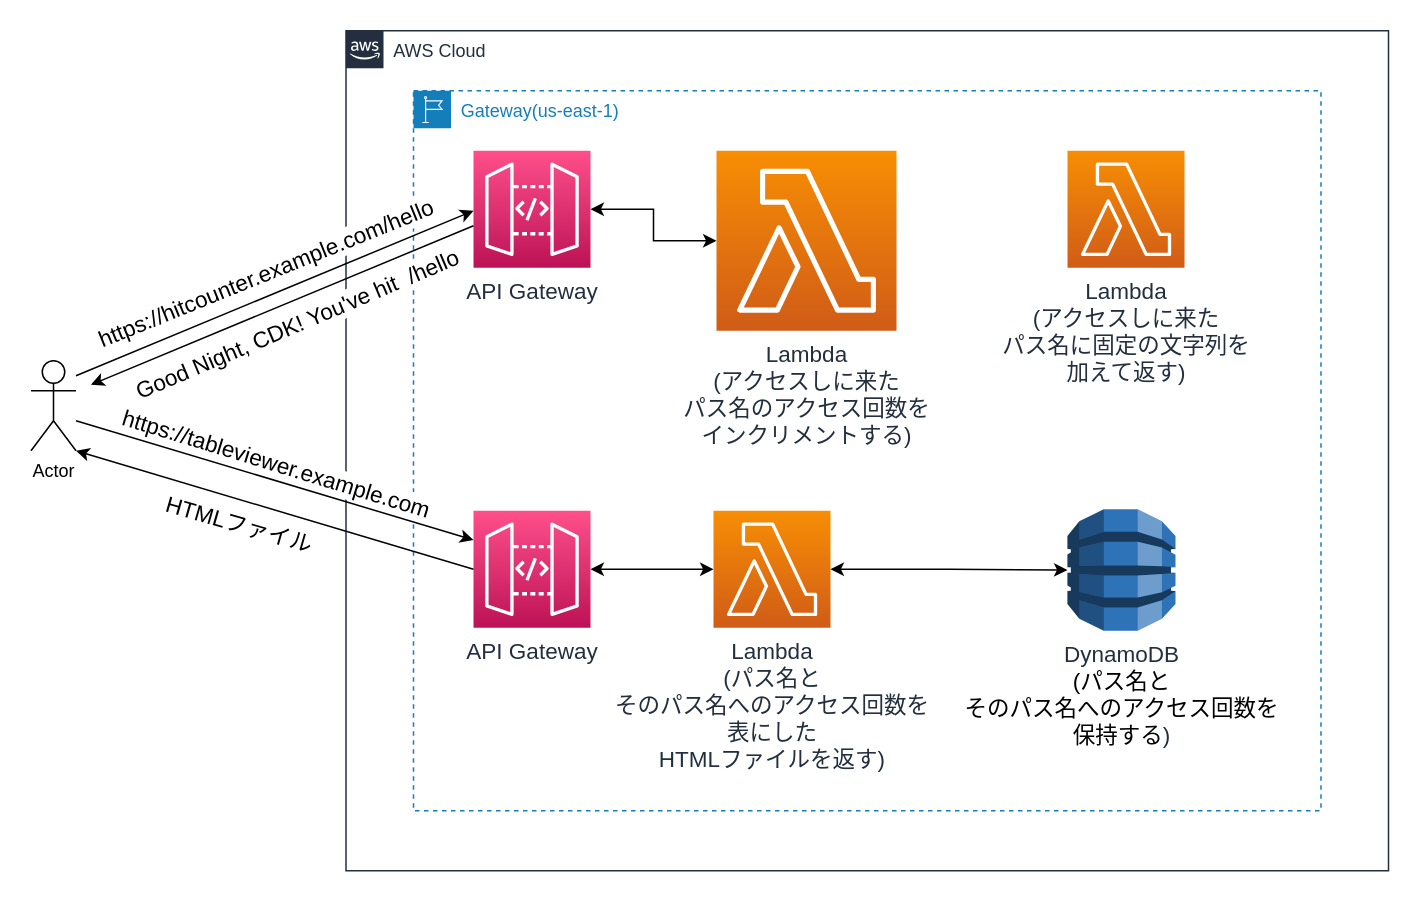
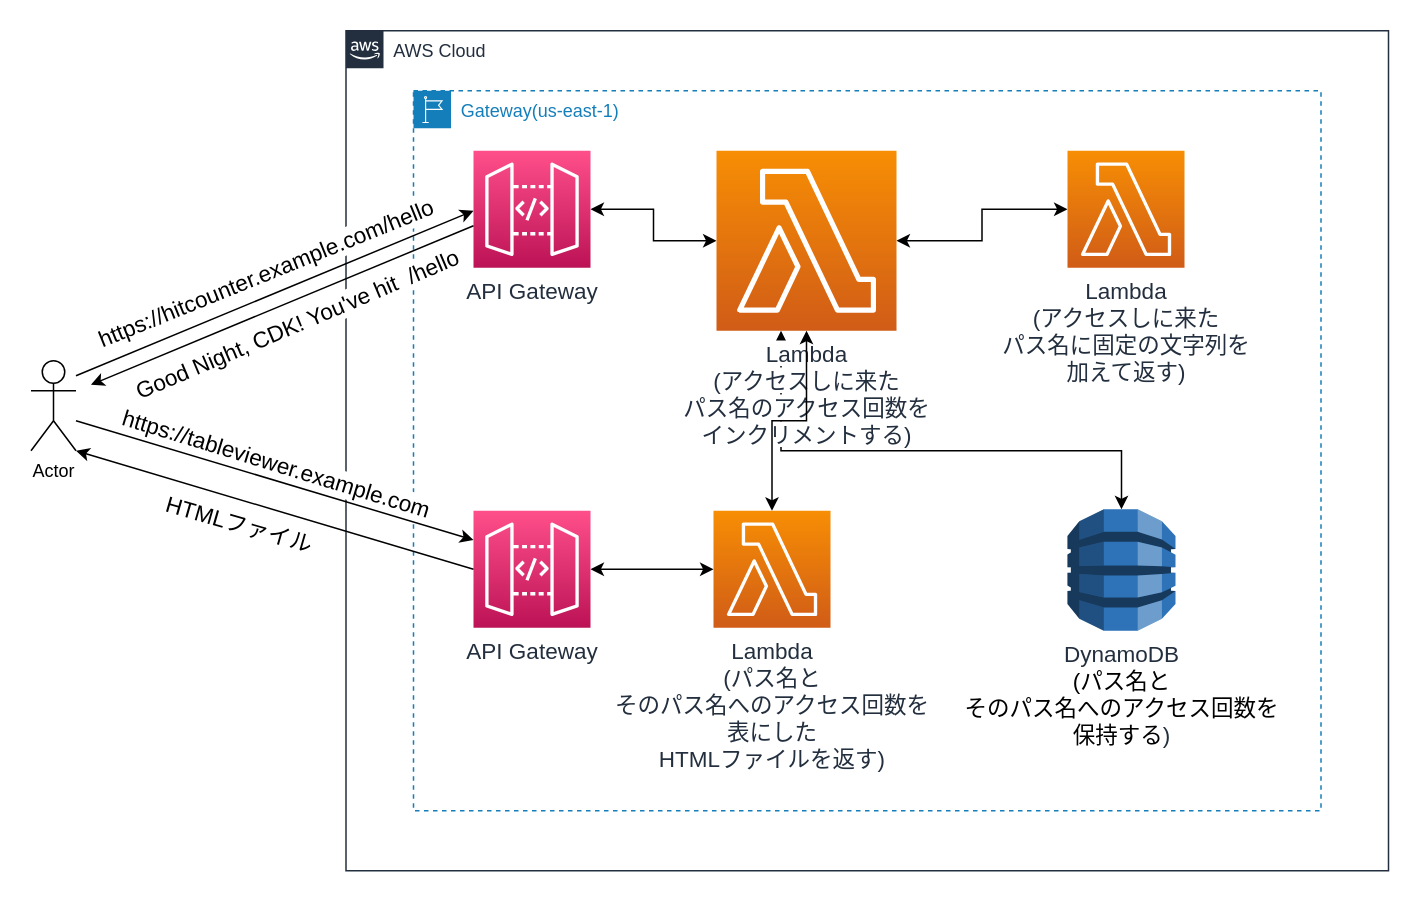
+ <mxCell id="8" value="" style="edgeStyle=orthogonalEdgeStyle;rounded=0;orthogonalLoop=1;jettySize=auto;html=1;fontSize=15;fontColor=#000000;startArrow=classic;startFill=1;" edge="1" parent="3" source="10" target="11"><mxGeometry relative="1" as="geometry"><mxPoint x="360" y="79" as="targetPoint" /></mxGeometry></mxCell>
+ <mxCell id="9" value="" style="edgeStyle=orthogonalEdgeStyle;rounded=0;orthogonalLoop=1;jettySize=auto;html=1;fontSize=15;fontColor=#000000;startArrow=classic;startFill=1;entryX=0.5;entryY=0;entryDx=0;entryDy=0;entryPerimeter=0;" edge="1" parent="3" source="10" target="14"><mxGeometry relative="1" as="geometry"><mxPoint x="241" y="198" as="targetPoint" /><Array as="points"><mxPoint x="245" y="240" /><mxPoint x="472" y="240" /></Array></mxGeometry></mxCell>
- <mxCell id="12" value="" style="edgeStyle=orthogonalEdgeStyle;rounded=0;orthogonalLoop=1;jettySize=auto;html=1;fontSize=15;fontColor=#000000;startArrow=classic;startFill=1;" edge="1" parent="3" source="13" target="14"><mxGeometry relative="1" as="geometry"><mxPoint x="358" y="319" as="targetPoint" /></mxGeometry></mxCell>
+ <mxCell id="12" value="" style="edgeStyle=orthogonalEdgeStyle;rounded=0;orthogonalLoop=1;jettySize=auto;html=1;fontSize=15;fontColor=#000000;startArrow=classic;startFill=1;" edge="1" parent="3" source="13" target="10"><mxGeometry relative="1" as="geometry"><mxPoint x="358" y="319" as="targetPoint" /></mxGeometry></mxCell>
